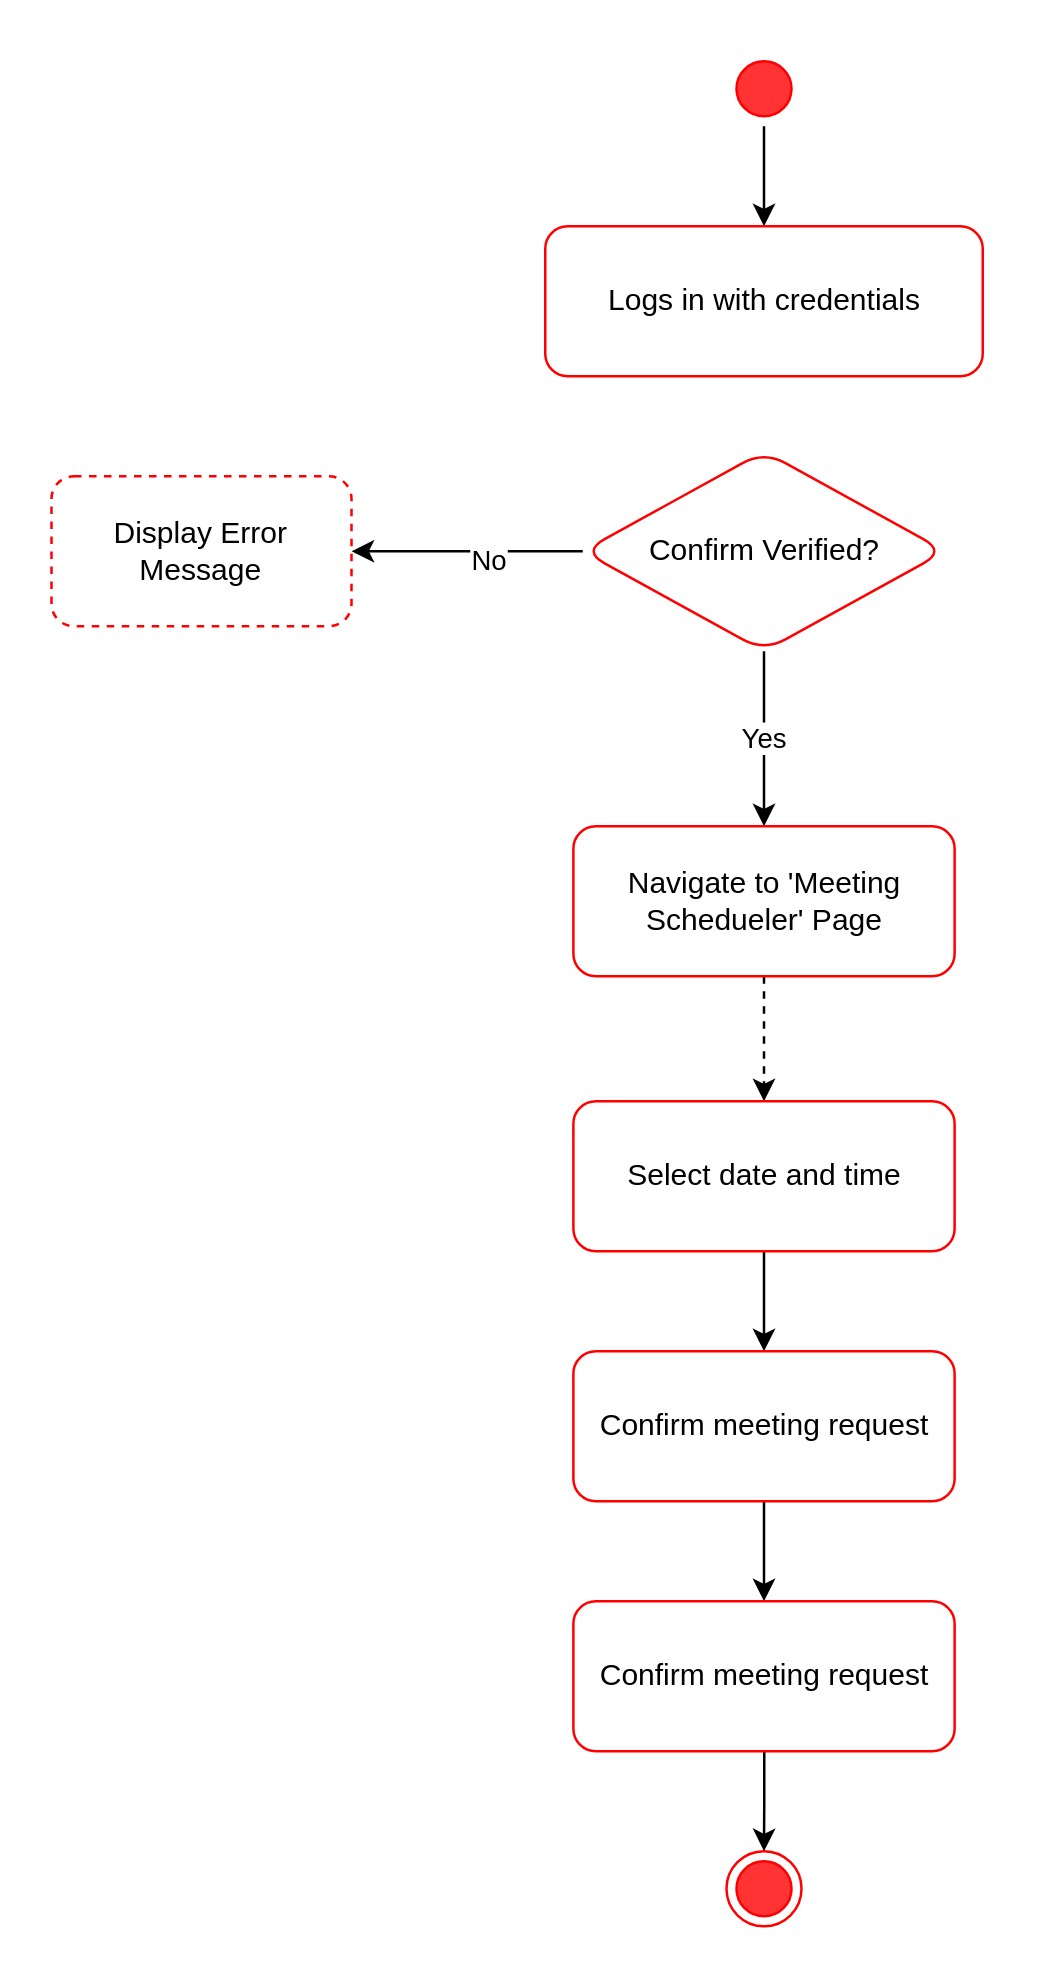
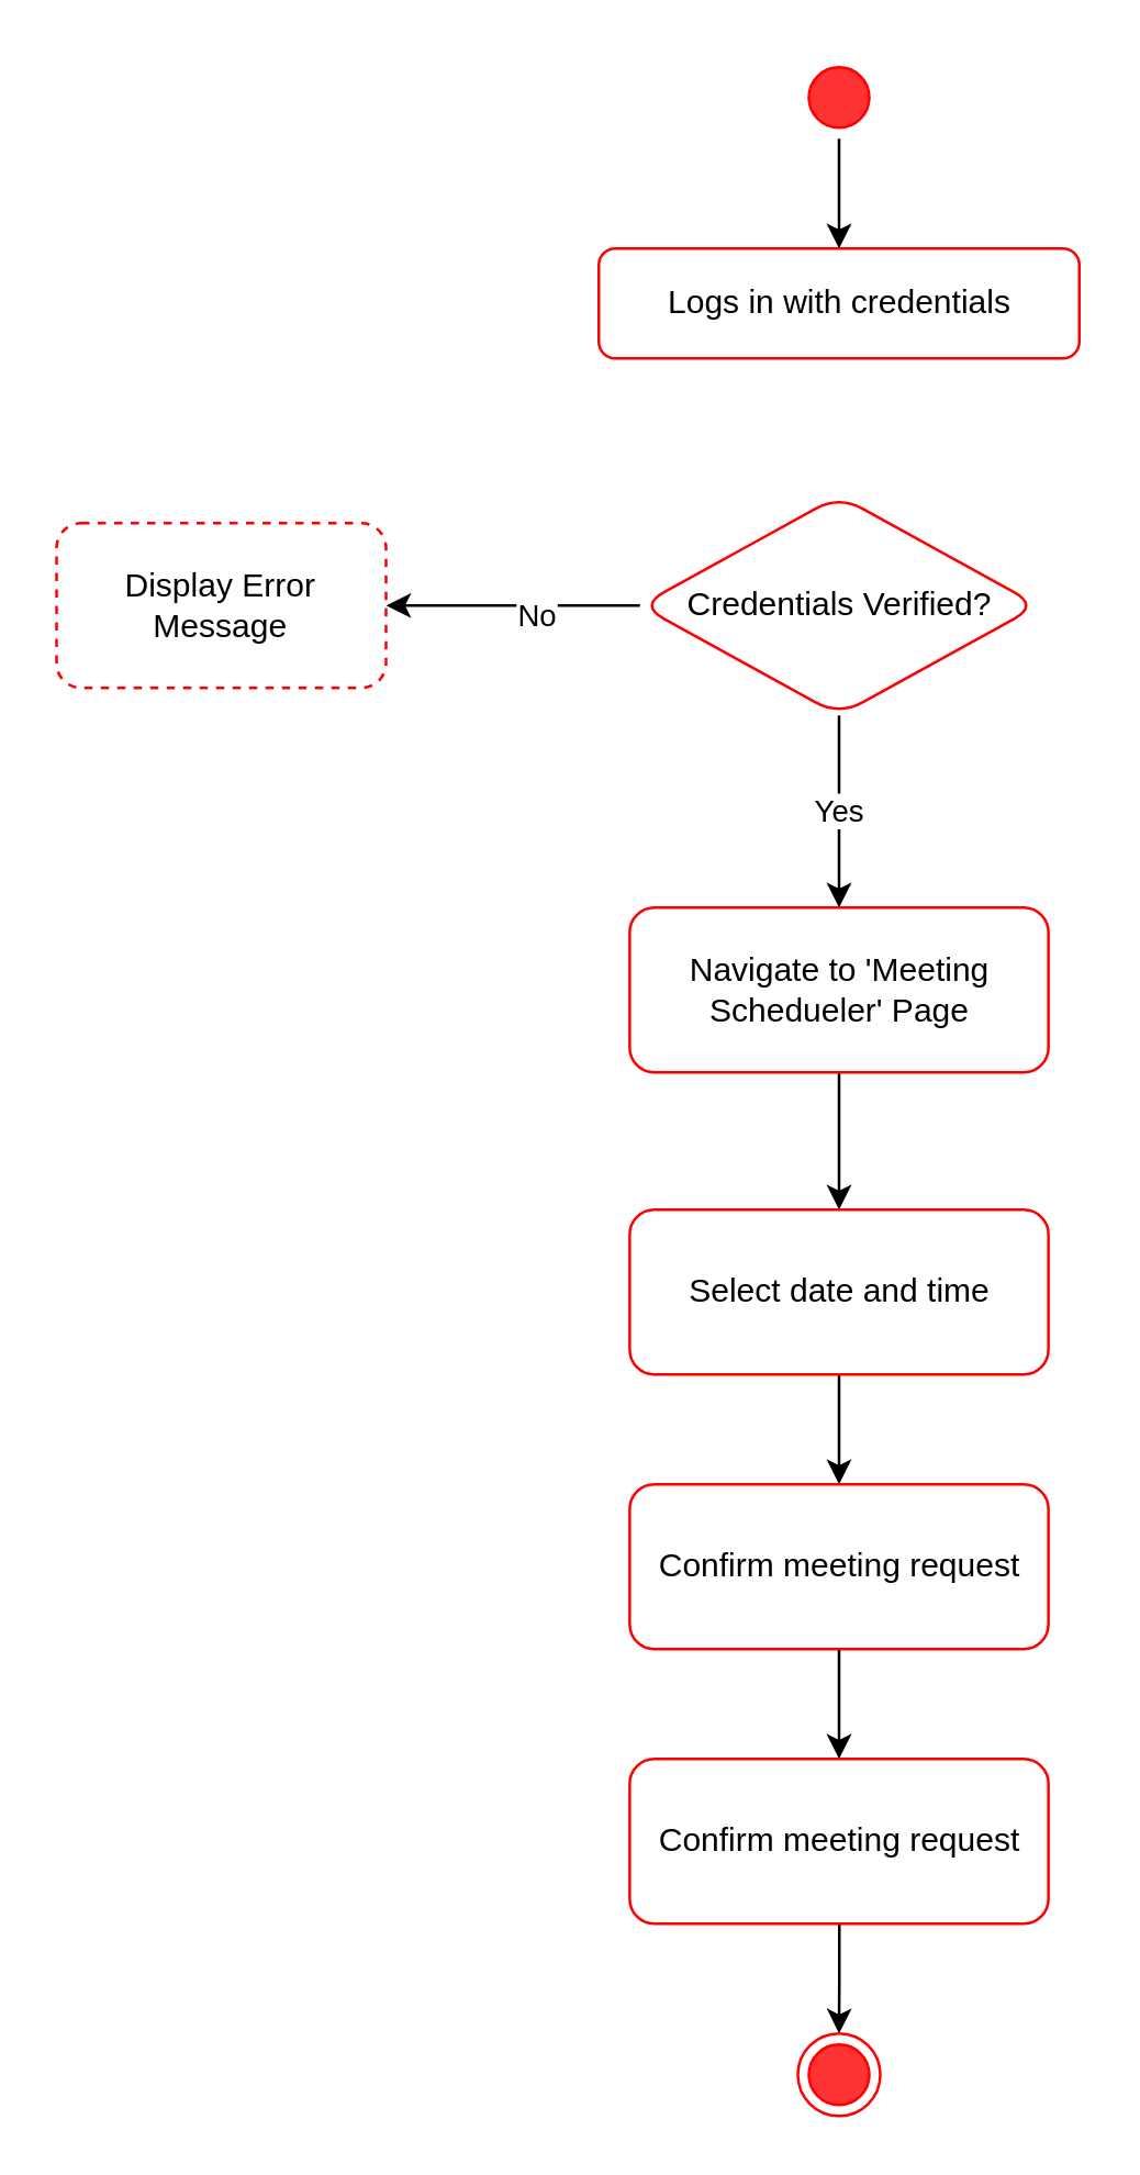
- <mxCell id="4" value="Logs in with credentials" style="rounded=1;whiteSpace=wrap;html=1;fillColor=#FFFFFF;strokeColor=#ff0000;" vertex="1" parent="1"><mxGeometry x="217.5" y="90" width="175" height="60" as="geometry" /></mxCell>
+ <mxCell id="4" value="Logs in with credentials" style="rounded=1;whiteSpace=wrap;html=1;fillColor=#FFFFFF;strokeColor=#ff0000;" vertex="1" parent="1"><mxGeometry x="217.5" y="90" width="175" height="40" as="geometry" /></mxCell>
- <mxCell id="8" value="Confirm Verified?" style="rhombus;whiteSpace=wrap;html=1;fillColor=#FFFFFF;strokeColor=#ff0000;rounded=1;" vertex="1" parent="1"><mxGeometry x="232.5" y="180" width="145" height="80" as="geometry" /></mxCell>
+ <mxCell id="8" value="Credentials Verified?" style="rhombus;whiteSpace=wrap;html=1;fillColor=#FFFFFF;strokeColor=#ff0000;rounded=1;" vertex="1" parent="1"><mxGeometry x="232.5" y="180" width="145" height="80" as="geometry" /></mxCell>
- <mxCell id="10" value="" style="edgeStyle=orthogonalEdgeStyle;rounded=0;orthogonalLoop=1;jettySize=auto;html=1;dashed=1;" edge="1" parent="1" source="11" target="13"><mxGeometry relative="1" as="geometry" /></mxCell>
+ <mxCell id="10" value="" style="edgeStyle=orthogonalEdgeStyle;rounded=0;orthogonalLoop=1;jettySize=auto;html=1;" edge="1" parent="1" source="11" target="13"><mxGeometry relative="1" as="geometry" /></mxCell>
